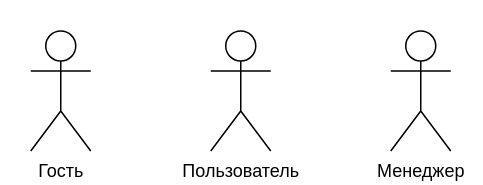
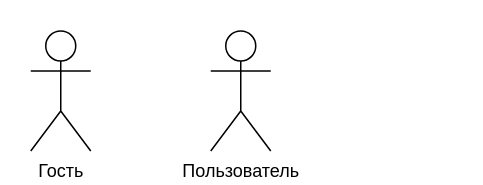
- <mxCell id="4" value="Менеджер" style="shape=umlActor;verticalLabelPosition=bottom;labelBackgroundColor=#ffffff;verticalAlign=top;html=1;outlineConnect=0;" vertex="1" parent="1"><mxGeometry x="260" y="20" width="40" height="80" as="geometry" /></mxCell>
